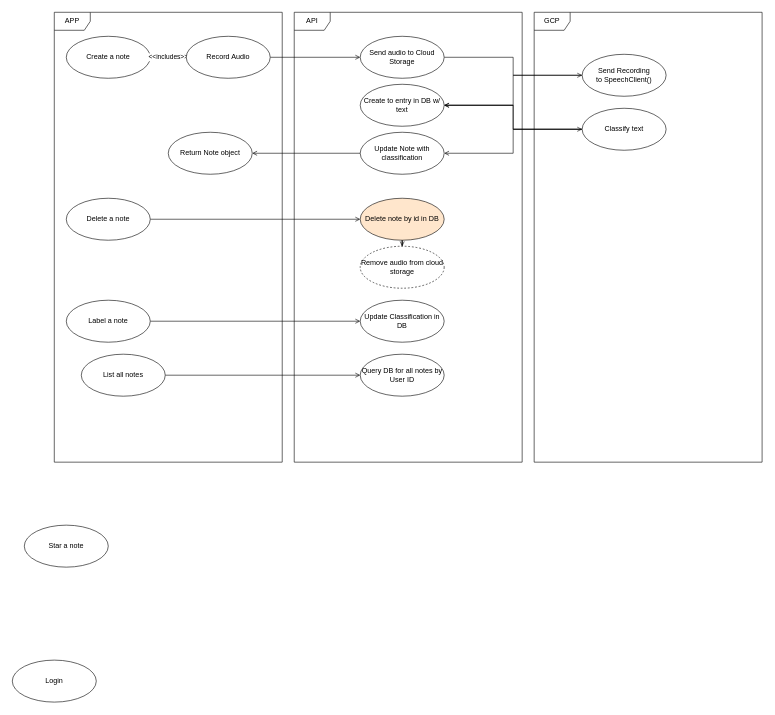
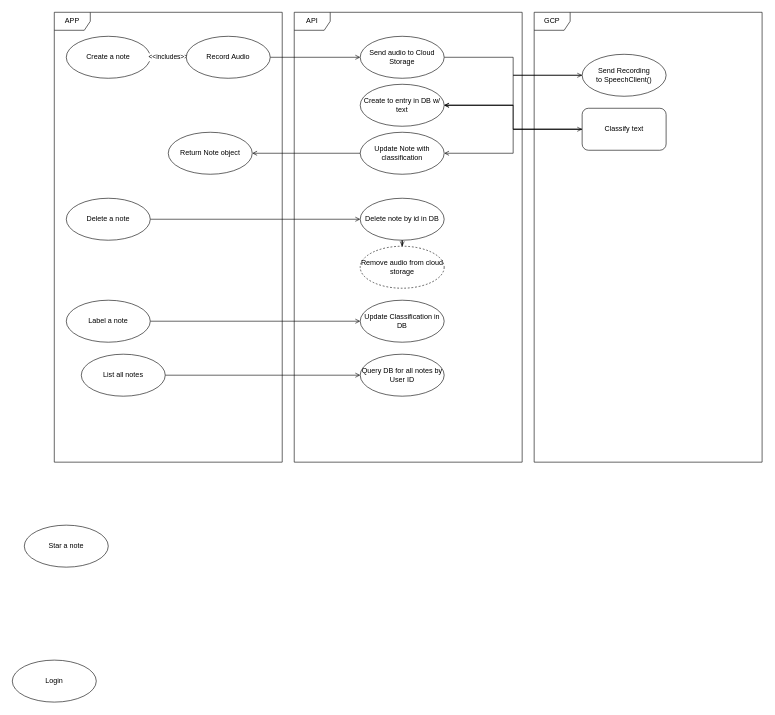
- <mxCell id="25" value="&lt;span&gt;Classify text&lt;br&gt;&lt;/span&gt;" style="ellipse;whiteSpace=wrap;html=1;" vertex="1" parent="1"><mxGeometry x="970" y="180" width="140" height="70" as="geometry" /></mxCell>
+ <mxCell id="25" value="&lt;span&gt;Classify text&lt;br&gt;&lt;/span&gt;" style="whiteSpace=wrap;html=1;rounded=1;" vertex="1" parent="1"><mxGeometry x="970" y="180" width="140" height="70" as="geometry" /></mxCell>
- <mxCell id="31" value="Delete note by id in DB" style="ellipse;whiteSpace=wrap;html=1;fillColor=#ffe6cc;" vertex="1" parent="1"><mxGeometry x="600" y="330" width="140" height="70" as="geometry" /></mxCell>
+ <mxCell id="31" value="Delete note by id in DB" style="ellipse;whiteSpace=wrap;html=1;" vertex="1" parent="1"><mxGeometry x="600" y="330" width="140" height="70" as="geometry" /></mxCell>
